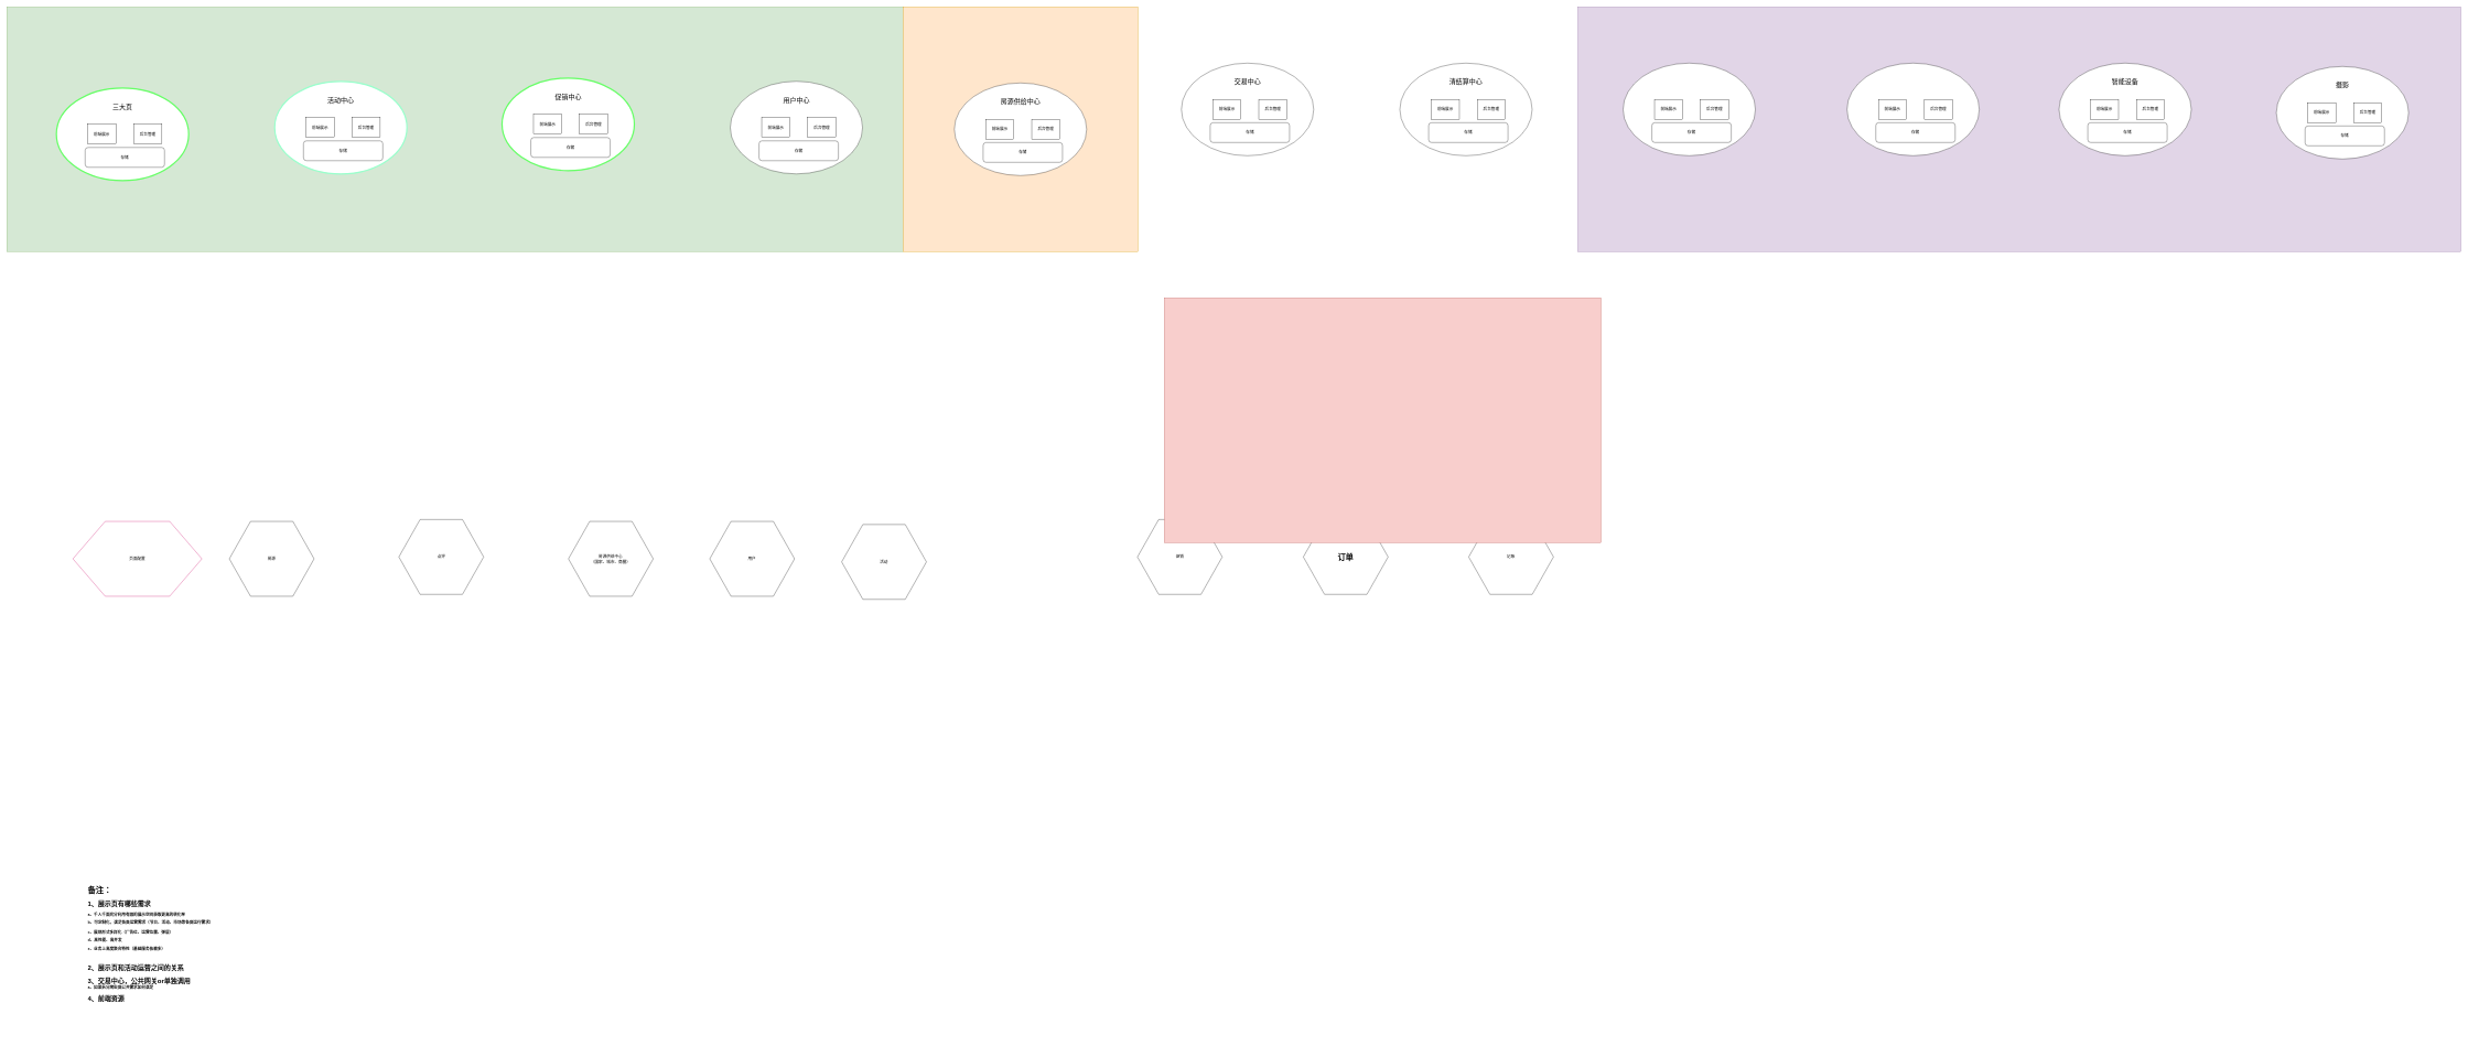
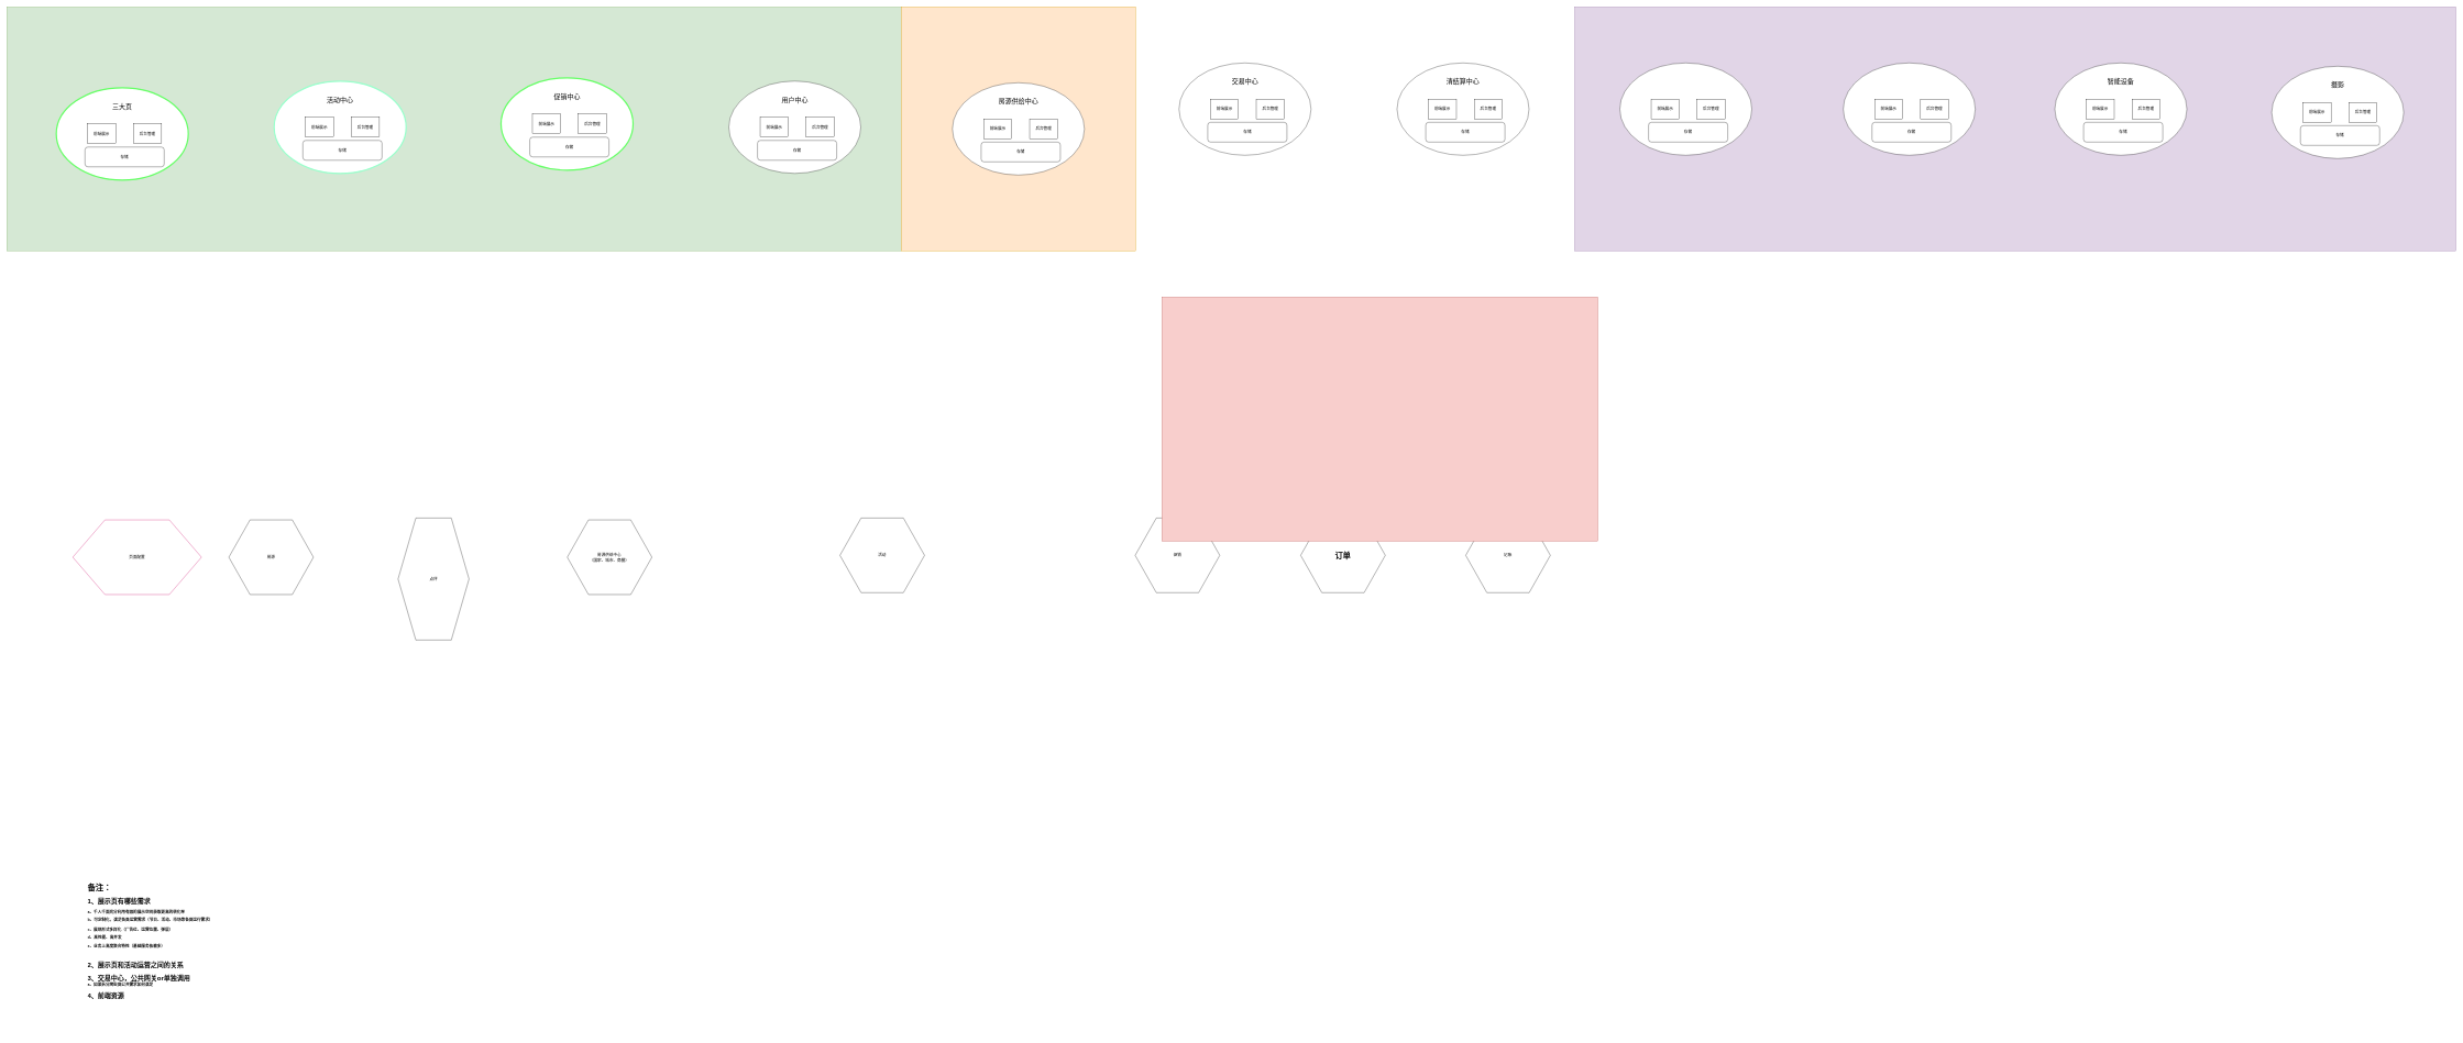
- <mxCell id="35" value="点评" style="shape=hexagon;perimeter=hexagonPerimeter2;whiteSpace=wrap;html=1;" parent="3" vertex="1"><mxGeometry x="1205.533" y="1570" width="256.352" height="226.341" as="geometry" /></mxCell>
+ <mxCell id="35" value="点评" style="shape=hexagon;perimeter=hexagonPerimeter2;whiteSpace=wrap;html=1;" parent="3" vertex="1"><mxGeometry x="1205.533" y="1570" width="215" height="370" as="geometry" /></mxCell>
- <mxCell id="38" value="用户" style="shape=hexagon;perimeter=hexagonPerimeter2;whiteSpace=wrap;html=1;" vertex="1" parent="3"><mxGeometry x="2145.492" y="1575.659" width="256.352" height="226.341" as="geometry" /></mxCell>
- <mxCell id="37" value="活动" style="shape=hexagon;perimeter=hexagonPerimeter2;whiteSpace=wrap;html=1;" parent="3" vertex="1"><mxGeometry x="2544.262" y="1585" width="256.352" height="226.341" as="geometry" /></mxCell>
+ <mxCell id="37" value="活动" style="shape=hexagon;perimeter=hexagonPerimeter2;whiteSpace=wrap;html=1;" parent="3" vertex="1"><mxGeometry x="2544.262" y="1570" width="256.352" height="226.341" as="geometry" /></mxCell>
